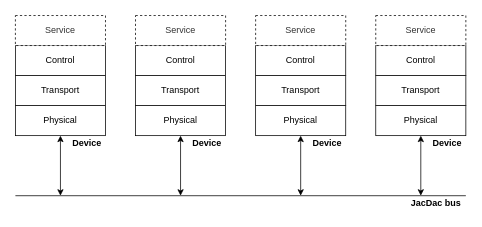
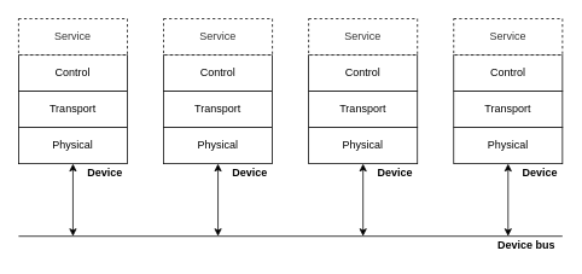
- <mxCell id="23" value="&lt;b&gt;JacDac bus&lt;/b&gt;" style="text;html=1;align=center;verticalAlign=middle;resizable=0;points=[];autosize=1;" vertex="1" parent="1"><mxGeometry x="540" y="260" width="80" height="20" as="geometry" /></mxCell>
+ <mxCell id="23" value="&lt;b&gt;Device bus&lt;/b&gt;" style="text;html=1;align=center;verticalAlign=middle;resizable=0;points=[];autosize=1;" vertex="1" parent="1"><mxGeometry x="540" y="260" width="80" height="20" as="geometry" /></mxCell>
